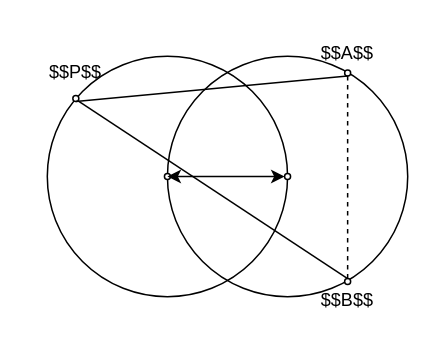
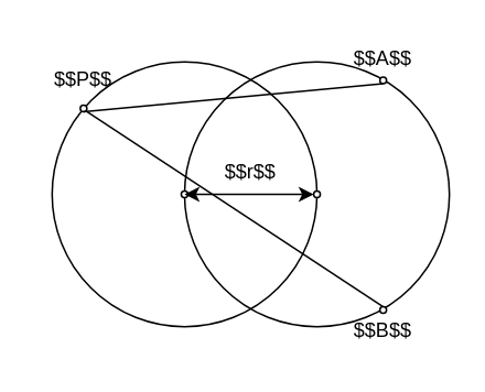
+ <mxCell id="7" value="$$r$$" style="text;html=1;strokeColor=none;fillColor=none;align=center;verticalAlign=middle;whiteSpace=wrap;rounded=0;" vertex="1" parent="1"><mxGeometry x="121" y="89" width="60" height="30" as="geometry" /></mxCell>
- <mxCell id="14" value="" style="endArrow=none;dashed=1;html=1;exitX=0.5;exitY=0;exitDx=0;exitDy=0;entryX=0.5;entryY=1;entryDx=0;entryDy=0;" edge="1" parent="1" source="11" target="10"><mxGeometry width="50" height="50" relative="1" as="geometry"><mxPoint x="91" y="107" as="sourcePoint" /><mxPoint x="141" y="57" as="targetPoint" /></mxGeometry></mxCell>
